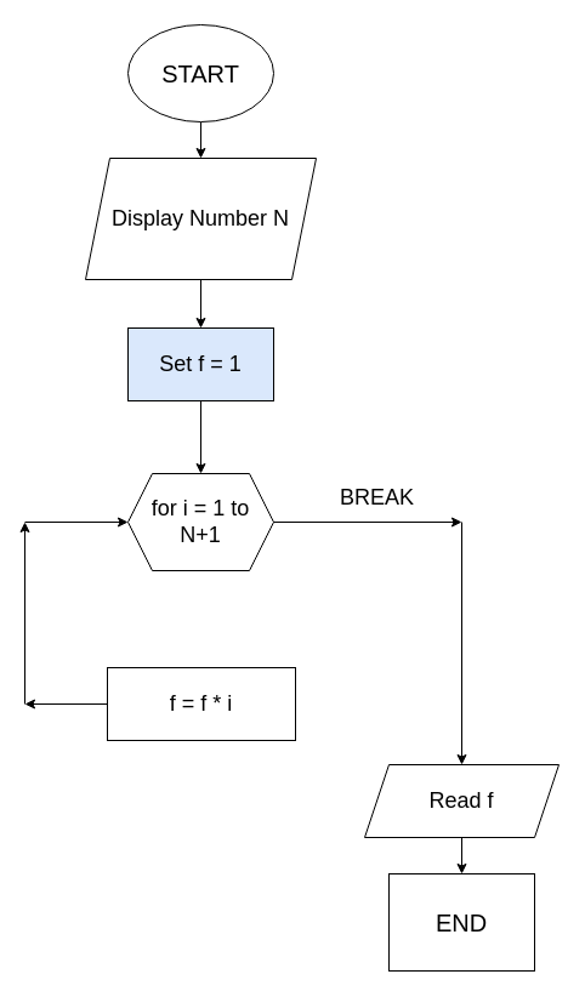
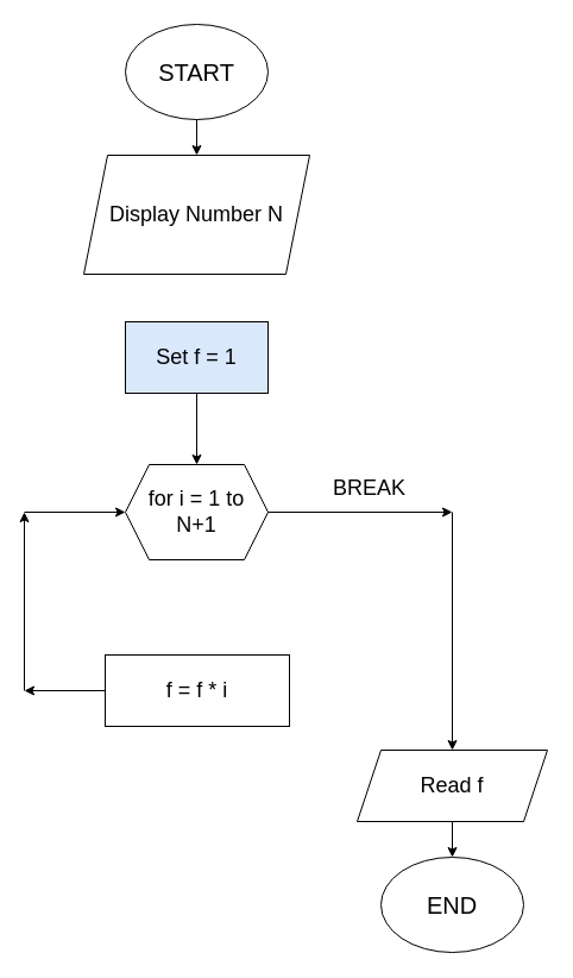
- <mxCell id="4" value="" style="edgeStyle=none;html=1;fontSize=18;" parent="1" source="5" target="7" edge="1"><mxGeometry relative="1" as="geometry" /></mxCell>
- <mxCell id="18" value="END" style="whiteSpace=wrap;html=1;fontSize=20;rounded=0;" parent="1" vertex="1"><mxGeometry x="320" y="720" width="120" height="80" as="geometry" /></mxCell>
+ <mxCell id="18" value="END" style="ellipse;whiteSpace=wrap;html=1;fontSize=20;" parent="1" vertex="1"><mxGeometry x="320" y="720" width="120" height="80" as="geometry" /></mxCell>
